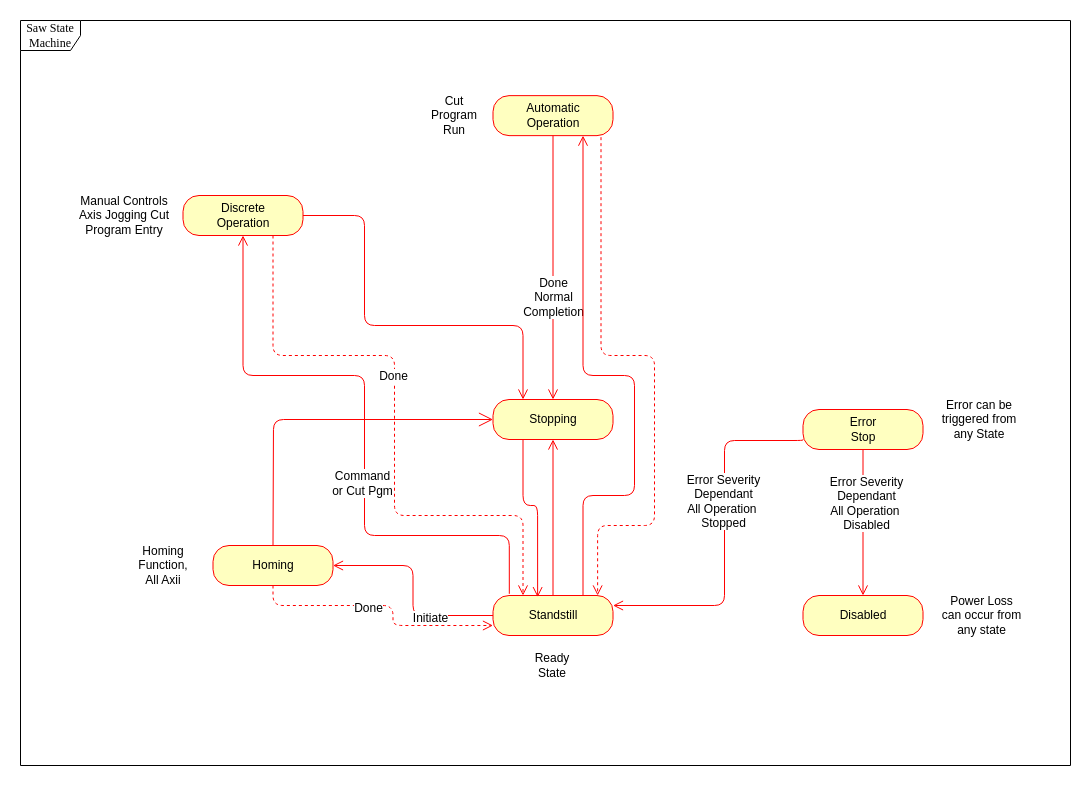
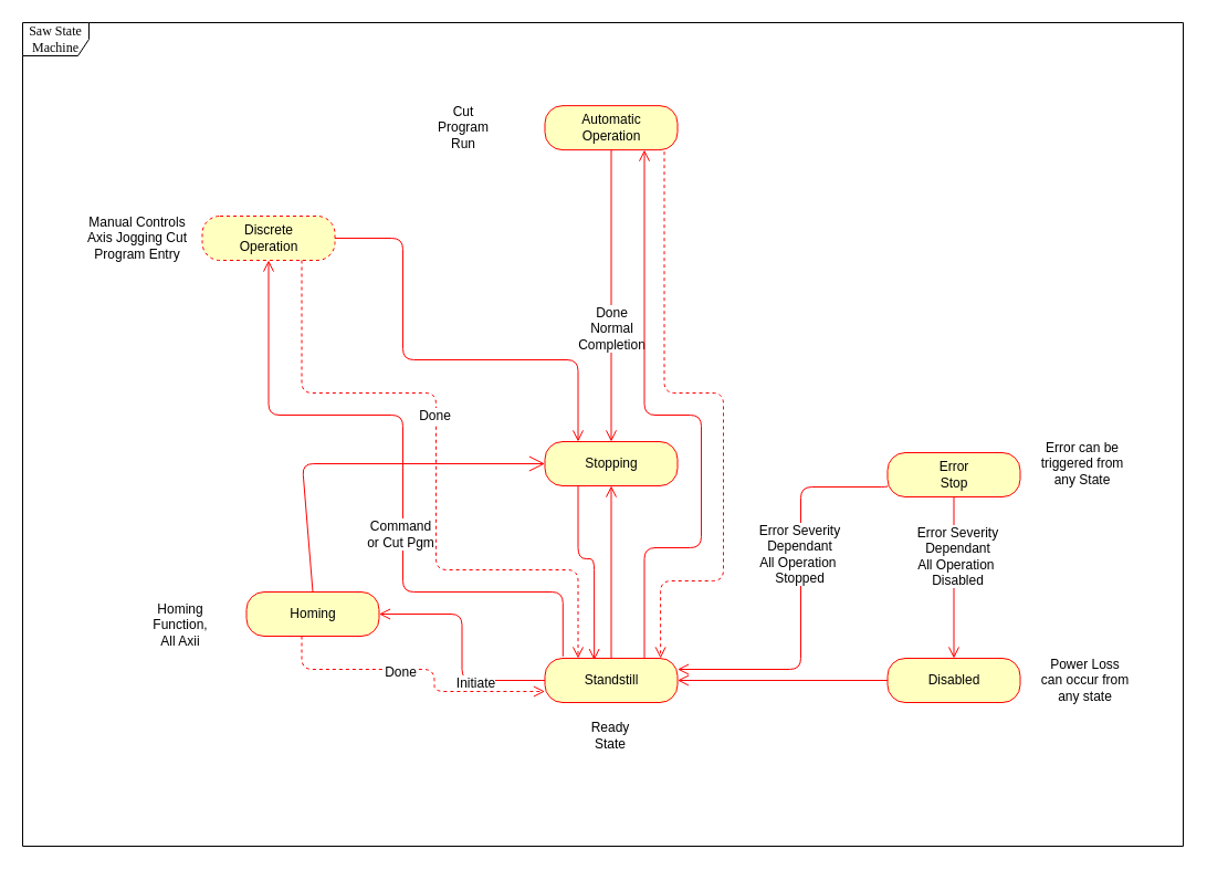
- <mxCell id="32" value="Cut Program Run" style="text;html=1;strokeColor=none;fillColor=none;align=center;verticalAlign=middle;whiteSpace=wrap;rounded=0;" vertex="1" parent="1"><mxGeometry x="434" y="105" width="40" height="20" as="geometry" /></mxCell>
+ <mxCell id="32" value="Cut Program Run" style="text;html=1;strokeColor=none;fillColor=none;align=center;verticalAlign=middle;whiteSpace=wrap;rounded=0;" vertex="1" parent="1"><mxGeometry x="399" y="105" width="40" height="20" as="geometry" /></mxCell>
- <mxCell id="16" value="Discrete&lt;br&gt;Operation" style="rounded=1;whiteSpace=wrap;html=1;arcSize=40;fontColor=#000000;fillColor=#ffffc0;strokeColor=#ff0000;" parent="1" vertex="1"><mxGeometry x="182.5" y="195" width="120" height="40" as="geometry" /></mxCell>
+ <mxCell id="16" value="Discrete&lt;br&gt;Operation" style="rounded=1;whiteSpace=wrap;html=1;arcSize=40;fontColor=#000000;fillColor=#ffffc0;strokeColor=#ff0000;dashed=1;" parent="1" vertex="1"><mxGeometry x="182.5" y="195" width="120" height="40" as="geometry" /></mxCell>
- <mxCell id="8" value="Homing" style="rounded=1;whiteSpace=wrap;html=1;arcSize=40;fontColor=#000000;fillColor=#ffffc0;strokeColor=#ff0000;" parent="1" vertex="1"><mxGeometry x="212.5" y="545" width="120" height="40" as="geometry" /></mxCell>
+ <mxCell id="8" value="Homing" style="rounded=1;whiteSpace=wrap;html=1;arcSize=40;fontColor=#000000;fillColor=#ffffc0;strokeColor=#ff0000;" parent="1" vertex="1"><mxGeometry x="222.5" y="535" width="120" height="40" as="geometry" /></mxCell>
+ <mxCell id="4" value="" style="edgeStyle=orthogonalEdgeStyle;html=1;verticalAlign=bottom;endArrow=open;endSize=8;strokeColor=#ff0000;exitX=0;exitY=0.5;exitDx=0;exitDy=0;entryX=1;entryY=0.5;entryDx=0;entryDy=0;" parent="1" source="3" target="5" edge="1"><mxGeometry relative="1" as="geometry"><mxPoint x="862.5" y="695" as="targetPoint" /><Array as="points"><mxPoint x="662.5" y="615" /><mxPoint x="662.5" y="615" /></Array></mxGeometry></mxCell>
